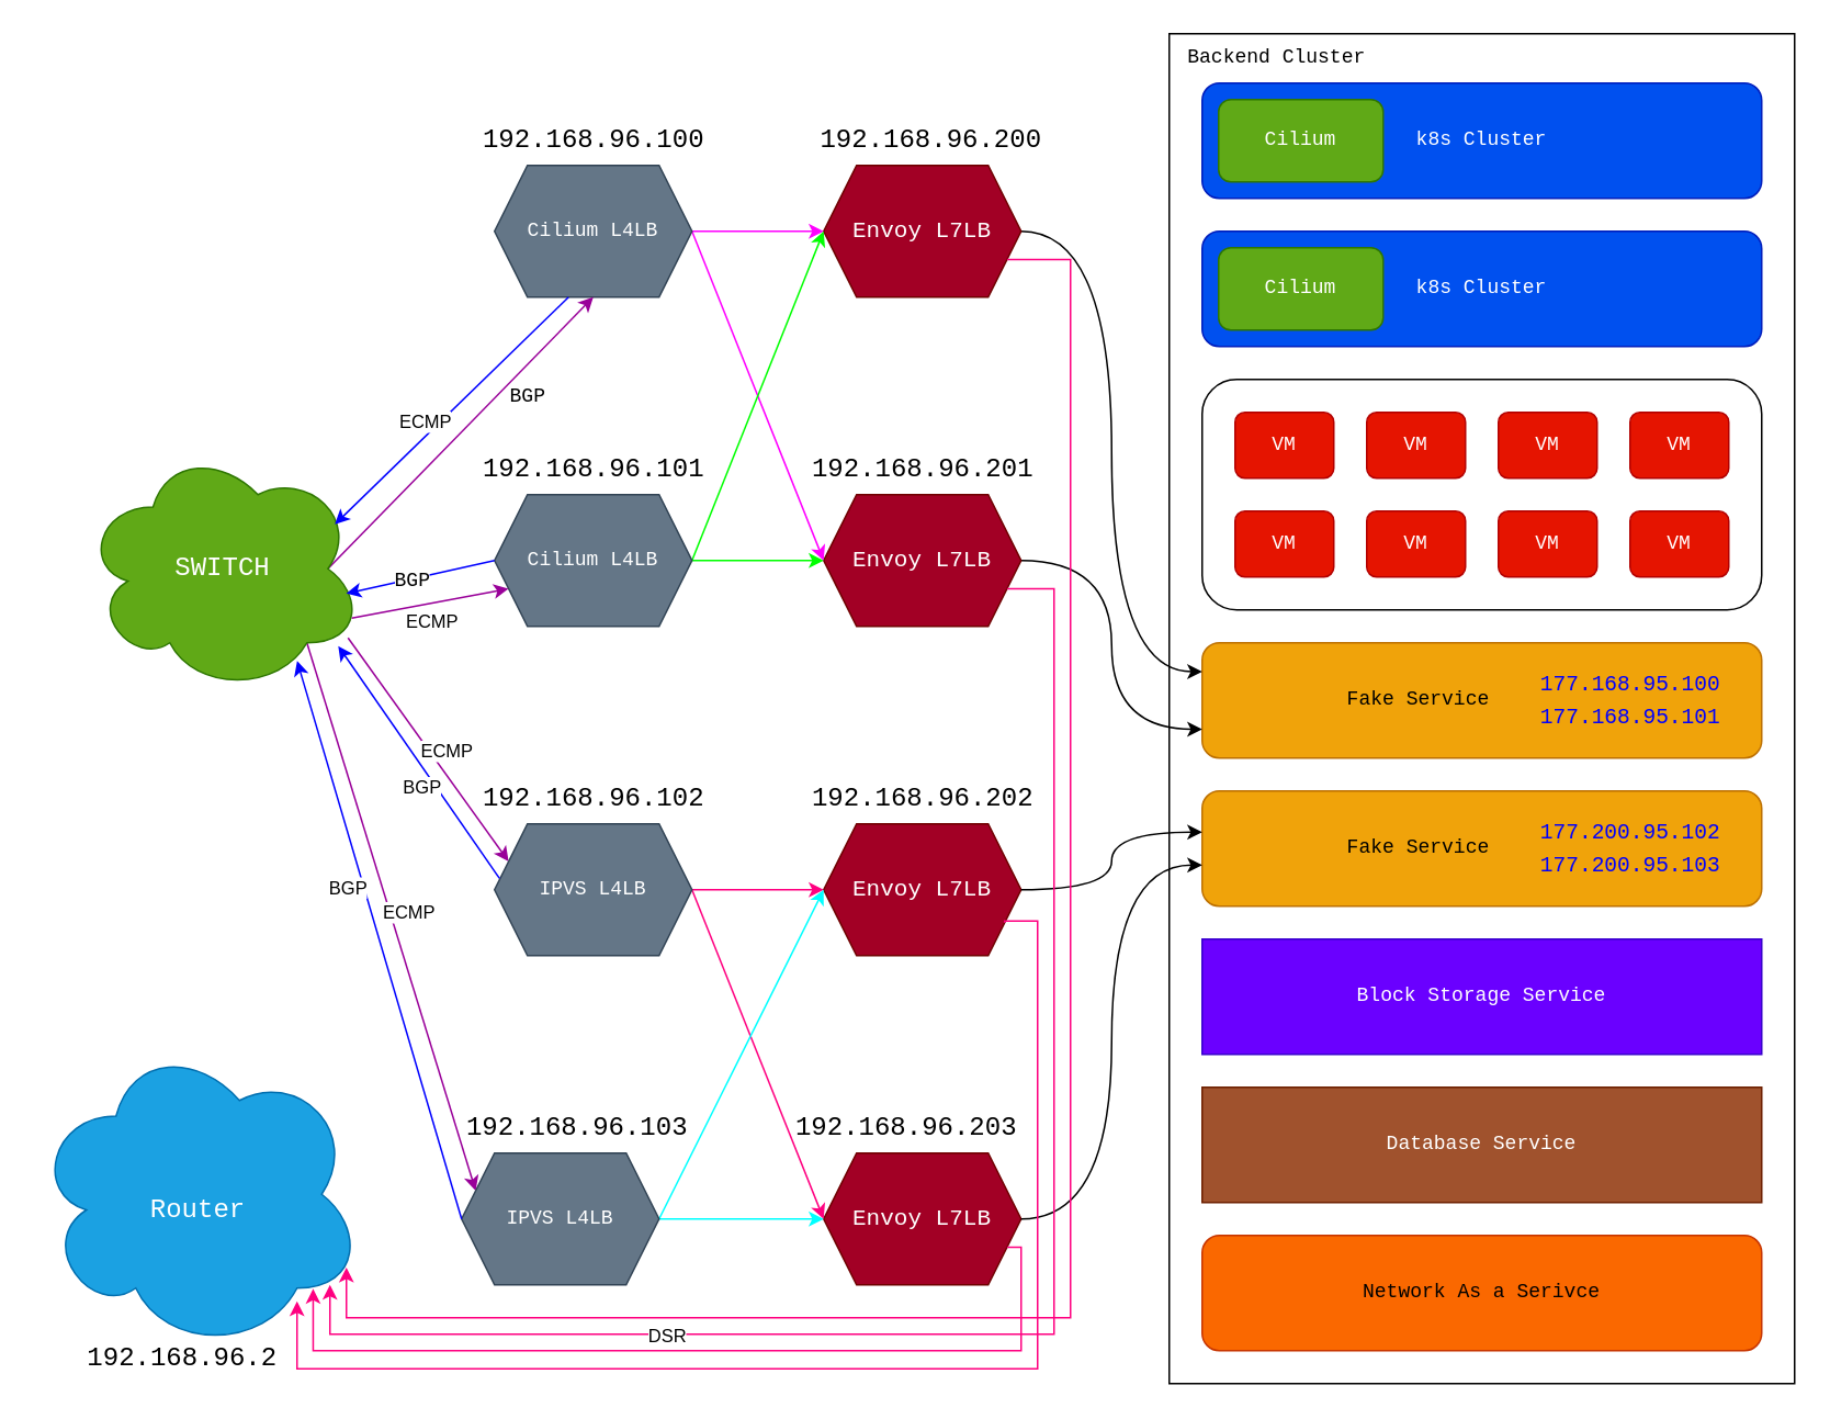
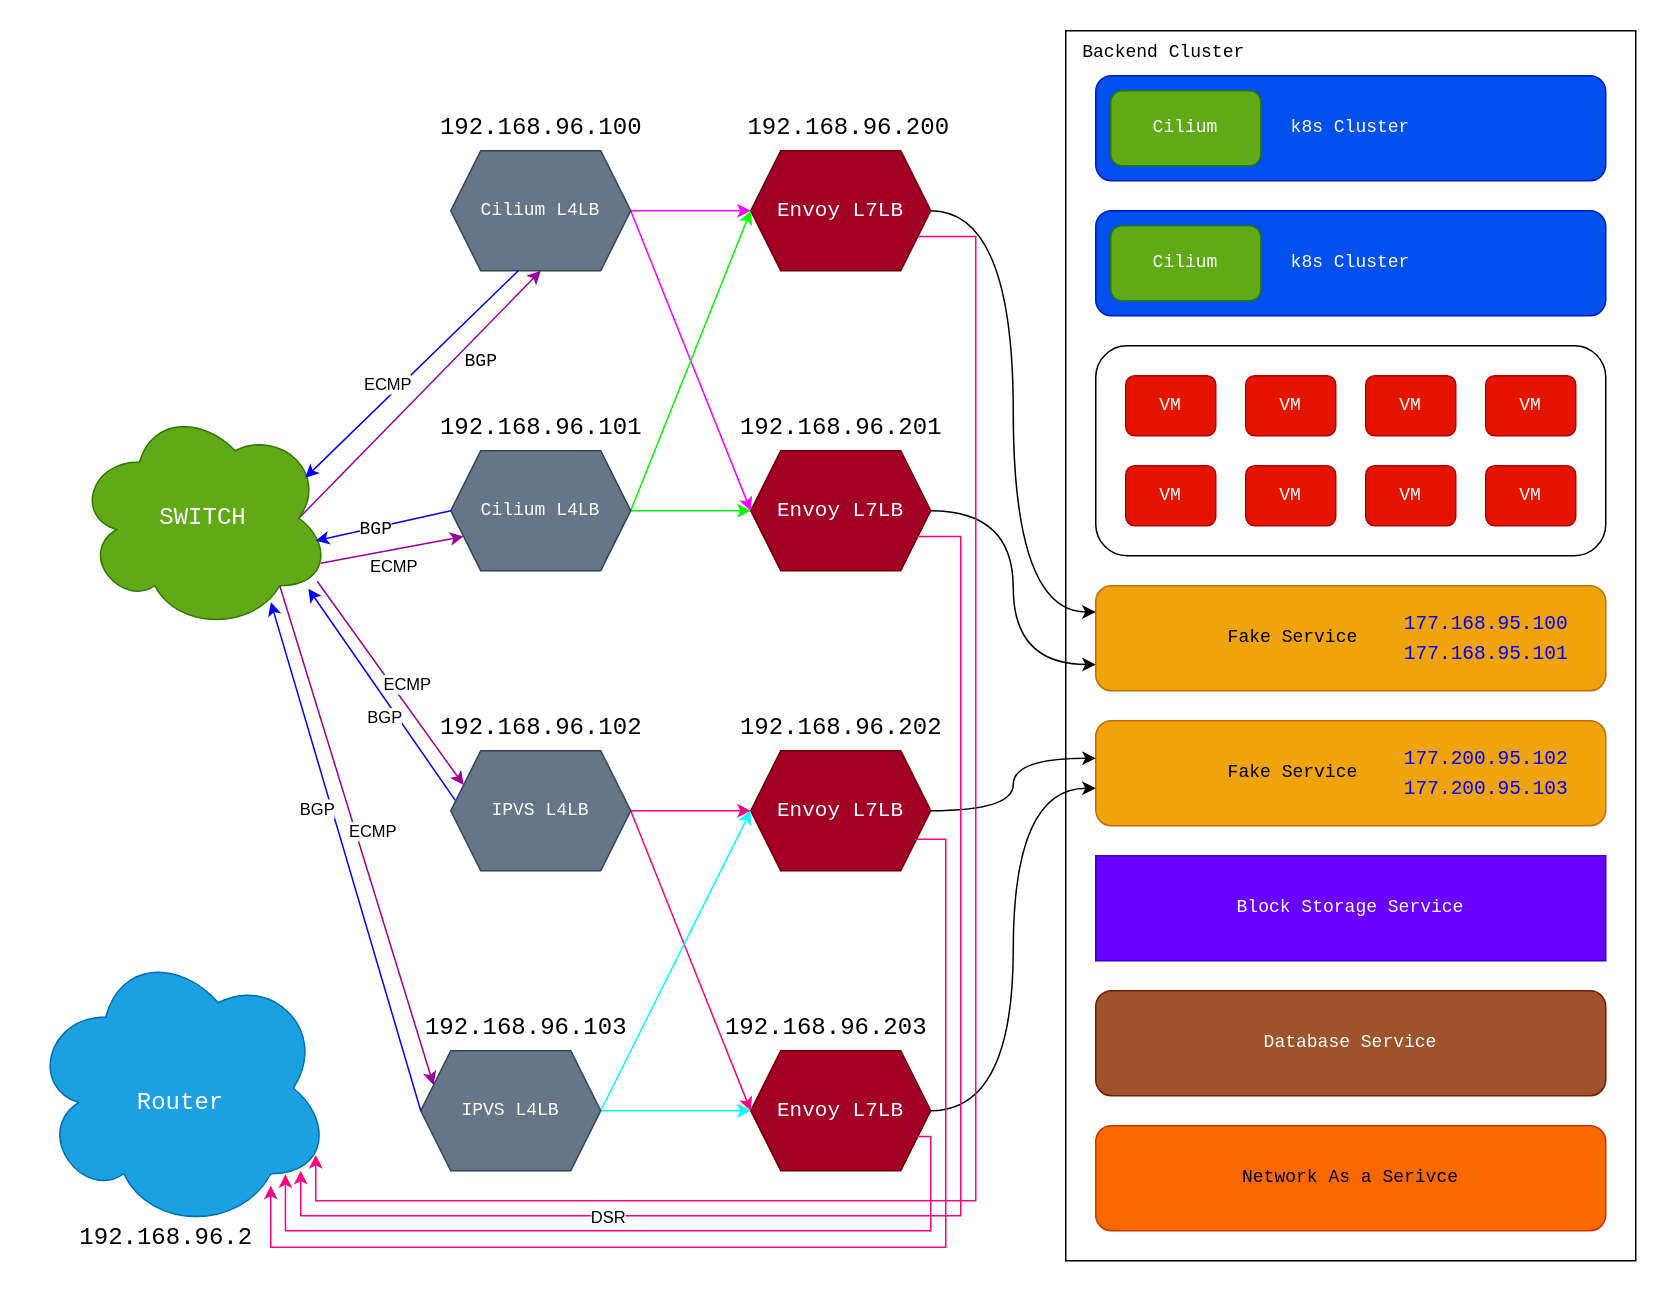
- <mxCell id="19" value="Database Service" style="whiteSpace=wrap;html=1;fontFamily=Courier New;fillColor=#a0522d;fontColor=#ffffff;strokeColor=#6D1F00;rounded=0;" parent="1" vertex="1"><mxGeometry x="730" y="660" width="340" height="70" as="geometry" /></mxCell>
+ <mxCell id="19" value="Database Service" style="rounded=1;whiteSpace=wrap;html=1;fontFamily=Courier New;fillColor=#a0522d;fontColor=#ffffff;strokeColor=#6D1F00;" parent="1" vertex="1"><mxGeometry x="730" y="660" width="340" height="70" as="geometry" /></mxCell>
